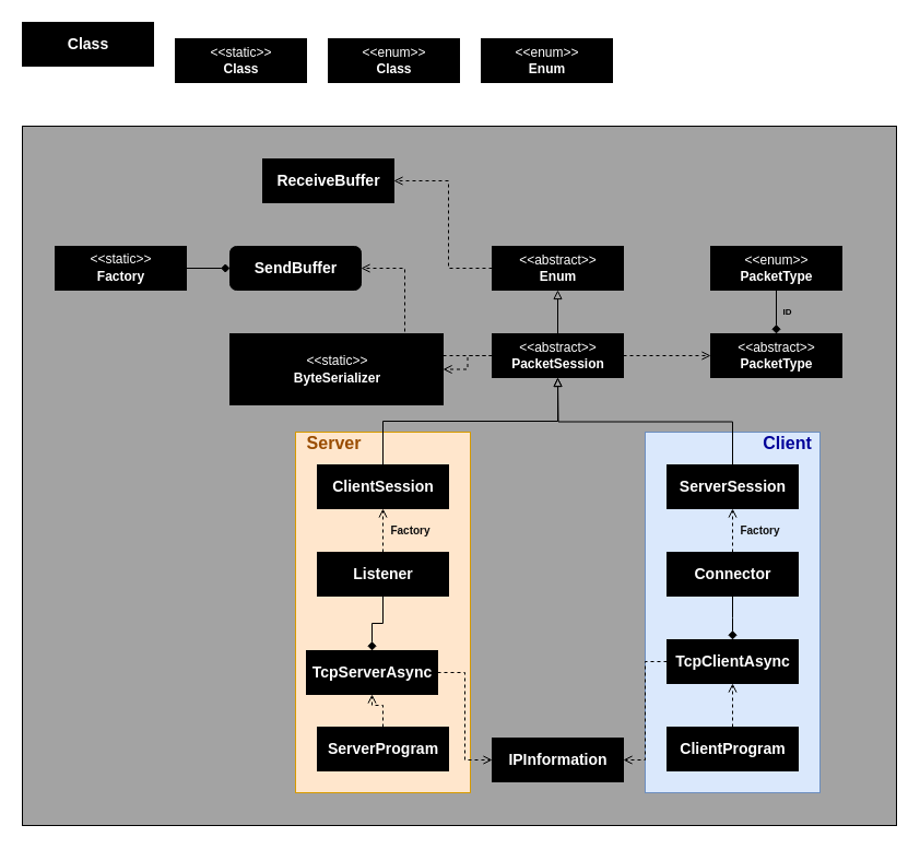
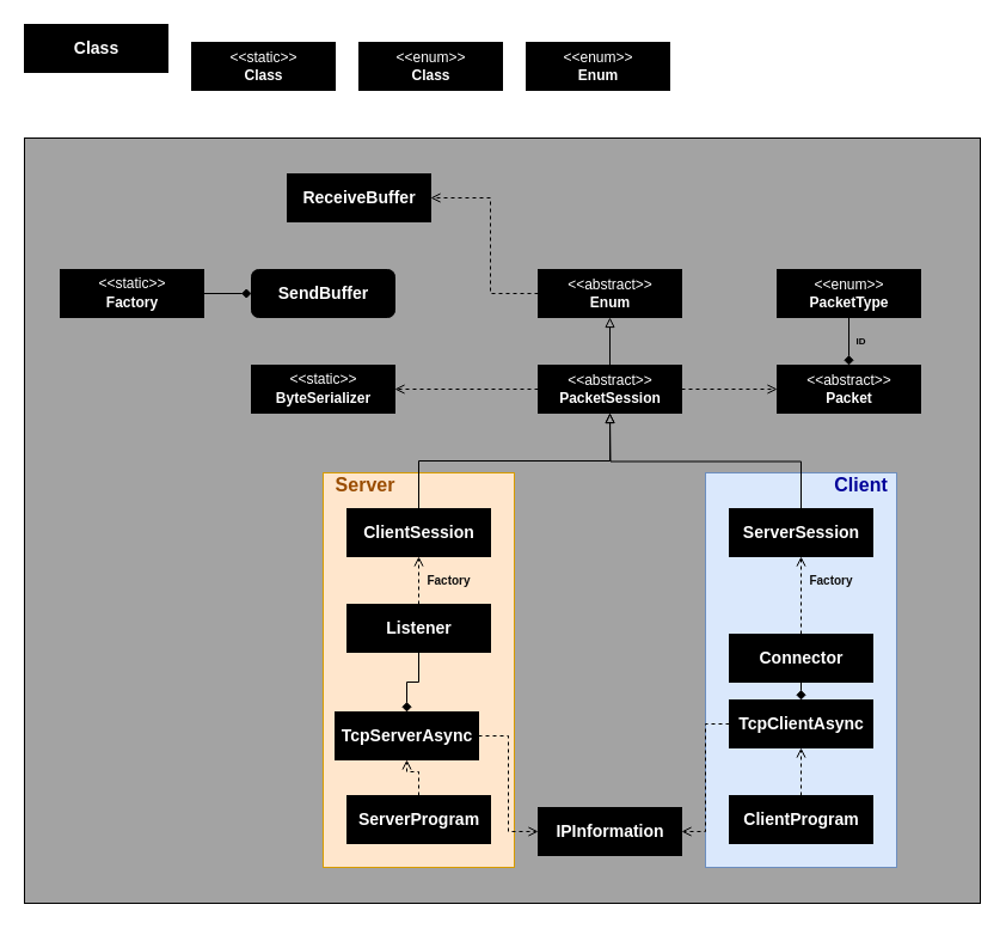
- <mxCell id="13" style="edgeStyle=orthogonalEdgeStyle;rounded=0;orthogonalLoop=1;jettySize=auto;html=1;entryX=1;entryY=0.5;entryDx=0;entryDy=0;dashed=1;fontSize=8;fontColor=#000000;endArrow=open;endFill=0;" edge="1" parent="1" source="14" target="29"><mxGeometry relative="1" as="geometry"><Array as="points"><mxPoint x="370" y="325" /><mxPoint x="370" y="245" /></Array></mxGeometry></mxCell>
- <mxCell id="19" value="&lt;span style=&quot;font-size: 12px&quot;&gt;&amp;lt;&amp;lt;abstract&amp;gt;&amp;gt;&lt;br&gt;&lt;b&gt;PacketType&lt;/b&gt;&lt;/span&gt;" style="html=1;fontSize=10;verticalAlign=middle;fillColor=#000000;fontColor=#FFFFFF;" vertex="1" parent="1"><mxGeometry x="650" y="305" width="120" height="40" as="geometry" /></mxCell>
+ <mxCell id="19" value="&lt;span style=&quot;font-size: 12px&quot;&gt;&amp;lt;&amp;lt;abstract&amp;gt;&amp;gt;&lt;br&gt;&lt;b&gt;Packet&lt;/b&gt;&lt;/span&gt;" style="html=1;fontSize=10;verticalAlign=middle;fillColor=#000000;fontColor=#FFFFFF;" vertex="1" parent="1"><mxGeometry x="650" y="305" width="120" height="40" as="geometry" /></mxCell>
- <mxCell id="42" value="&lt;span style=&quot;font-size: 12px&quot;&gt;&amp;lt;&amp;lt;static&amp;gt;&amp;gt;&lt;/span&gt;&lt;br style=&quot;font-size: 12px&quot;&gt;&lt;b style=&quot;font-size: 12px&quot;&gt;ByteSerializer&lt;/b&gt;&lt;b&gt;&lt;font style=&quot;font-size: 14px&quot;&gt;&lt;br&gt;&lt;/font&gt;&lt;/b&gt;" style="html=1;fontSize=10;verticalAlign=middle;fillColor=#000000;fontColor=#FFFFFF;" vertex="1" parent="1"><mxGeometry x="210" y="305" width="195" height="65" as="geometry" /></mxCell>
+ <mxCell id="42" value="&lt;span style=&quot;font-size: 12px&quot;&gt;&amp;lt;&amp;lt;static&amp;gt;&amp;gt;&lt;/span&gt;&lt;br style=&quot;font-size: 12px&quot;&gt;&lt;b style=&quot;font-size: 12px&quot;&gt;ByteSerializer&lt;/b&gt;&lt;b&gt;&lt;font style=&quot;font-size: 14px&quot;&gt;&lt;br&gt;&lt;/font&gt;&lt;/b&gt;" style="html=1;fontSize=10;verticalAlign=middle;fillColor=#000000;fontColor=#FFFFFF;" vertex="1" parent="1"><mxGeometry x="210" y="305" width="120" height="40" as="geometry" /></mxCell>
- <mxCell id="23" value="&lt;b&gt;&lt;font style=&quot;font-size: 14px&quot;&gt;Connector&lt;/font&gt;&lt;/b&gt;" style="html=1;fontSize=10;verticalAlign=middle;fillColor=#000000;fontColor=#FFFFFF;" vertex="1" parent="1"><mxGeometry x="610" y="505" width="120" height="40" as="geometry" /></mxCell>
+ <mxCell id="23" value="&lt;b&gt;&lt;font style=&quot;font-size: 14px&quot;&gt;Connector&lt;/font&gt;&lt;/b&gt;" style="html=1;fontSize=10;verticalAlign=middle;fillColor=#000000;fontColor=#FFFFFF;" vertex="1" parent="1"><mxGeometry x="610" y="530" width="120" height="40" as="geometry" /></mxCell>
